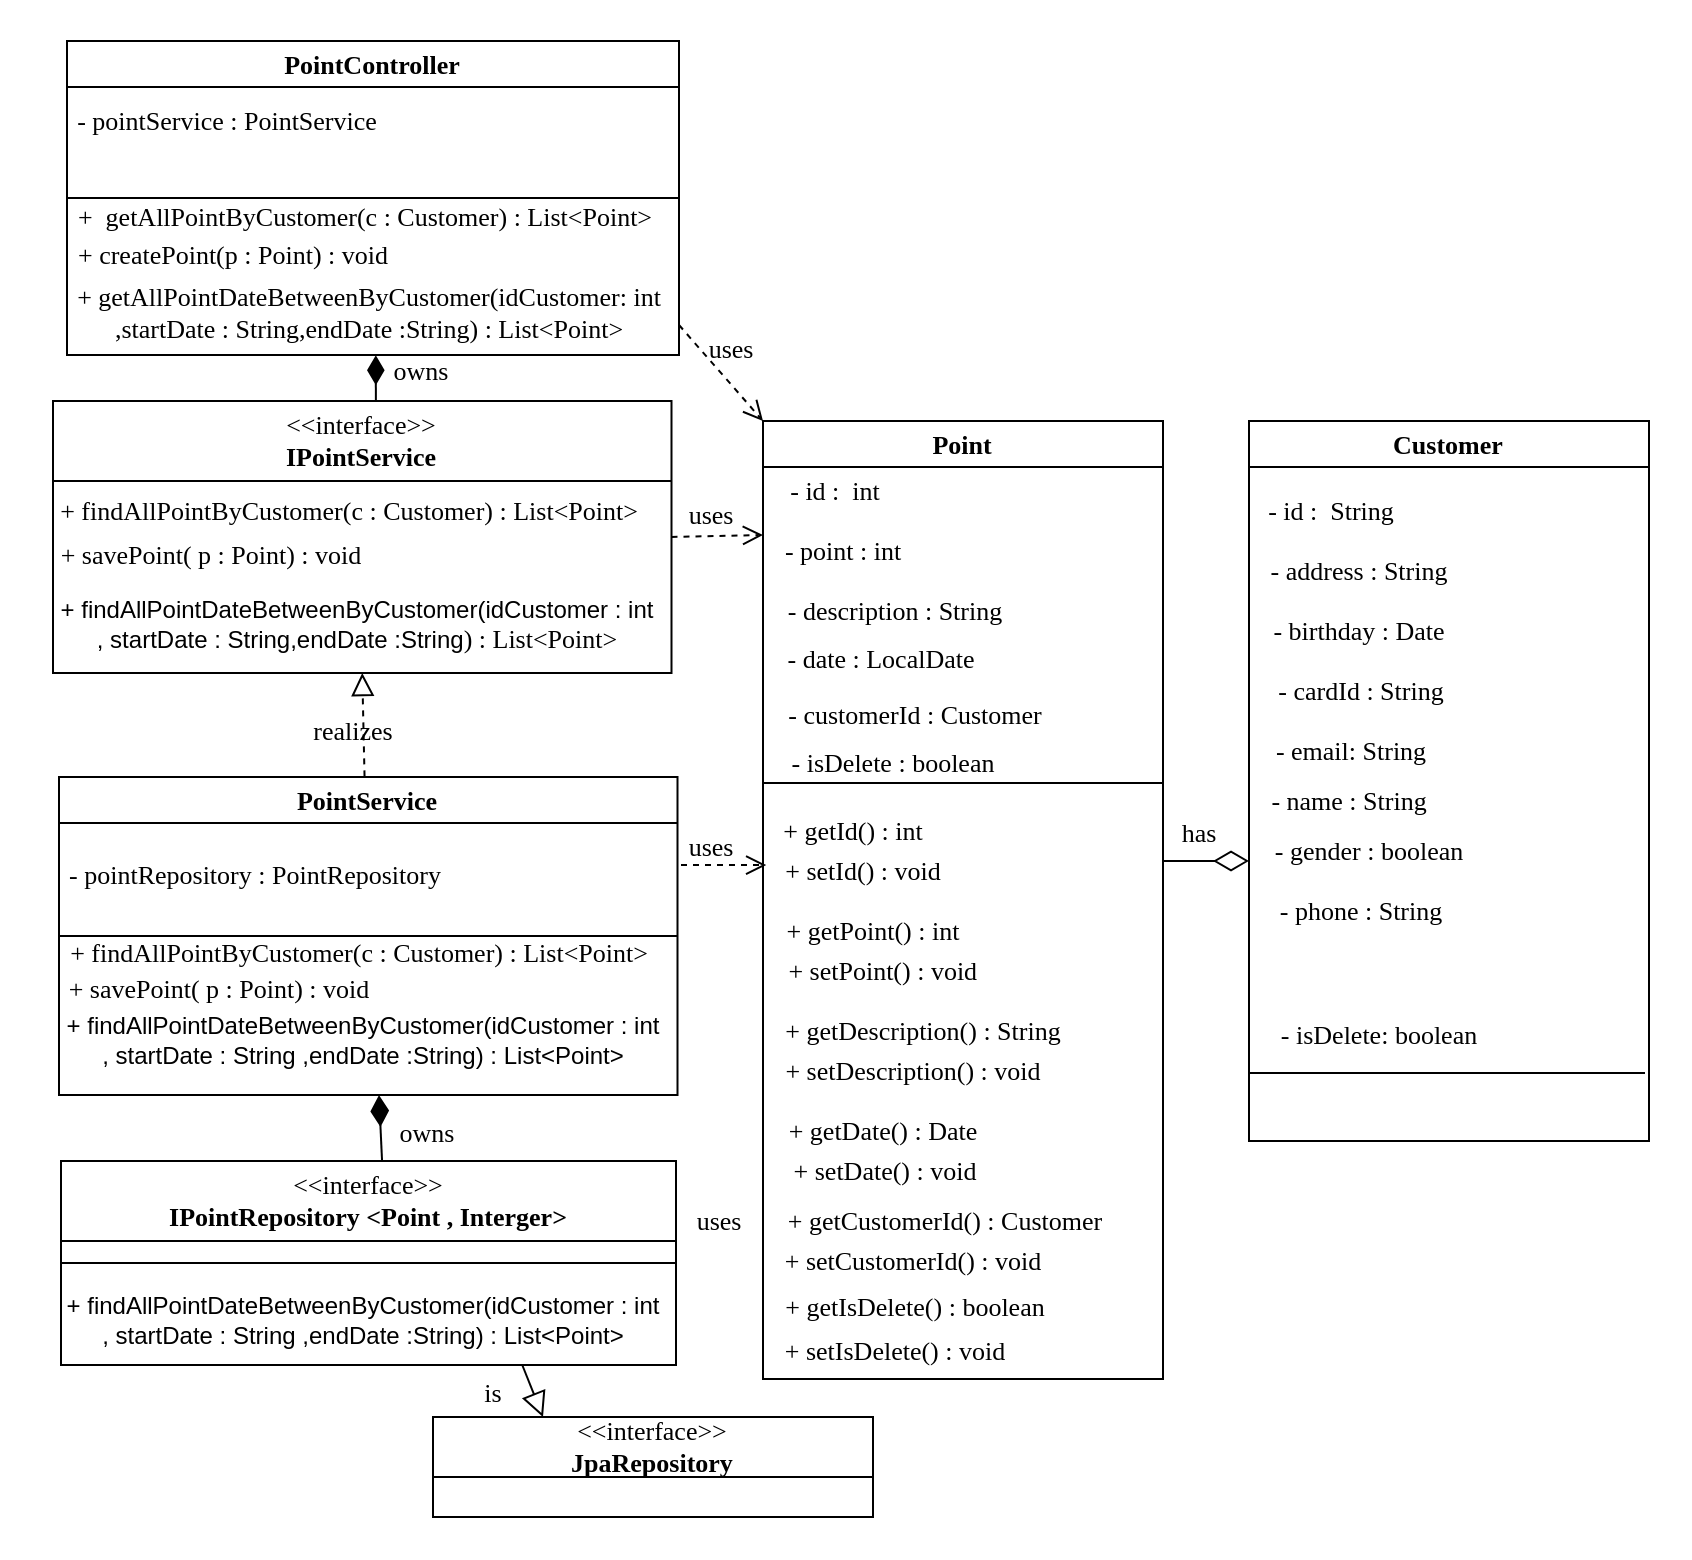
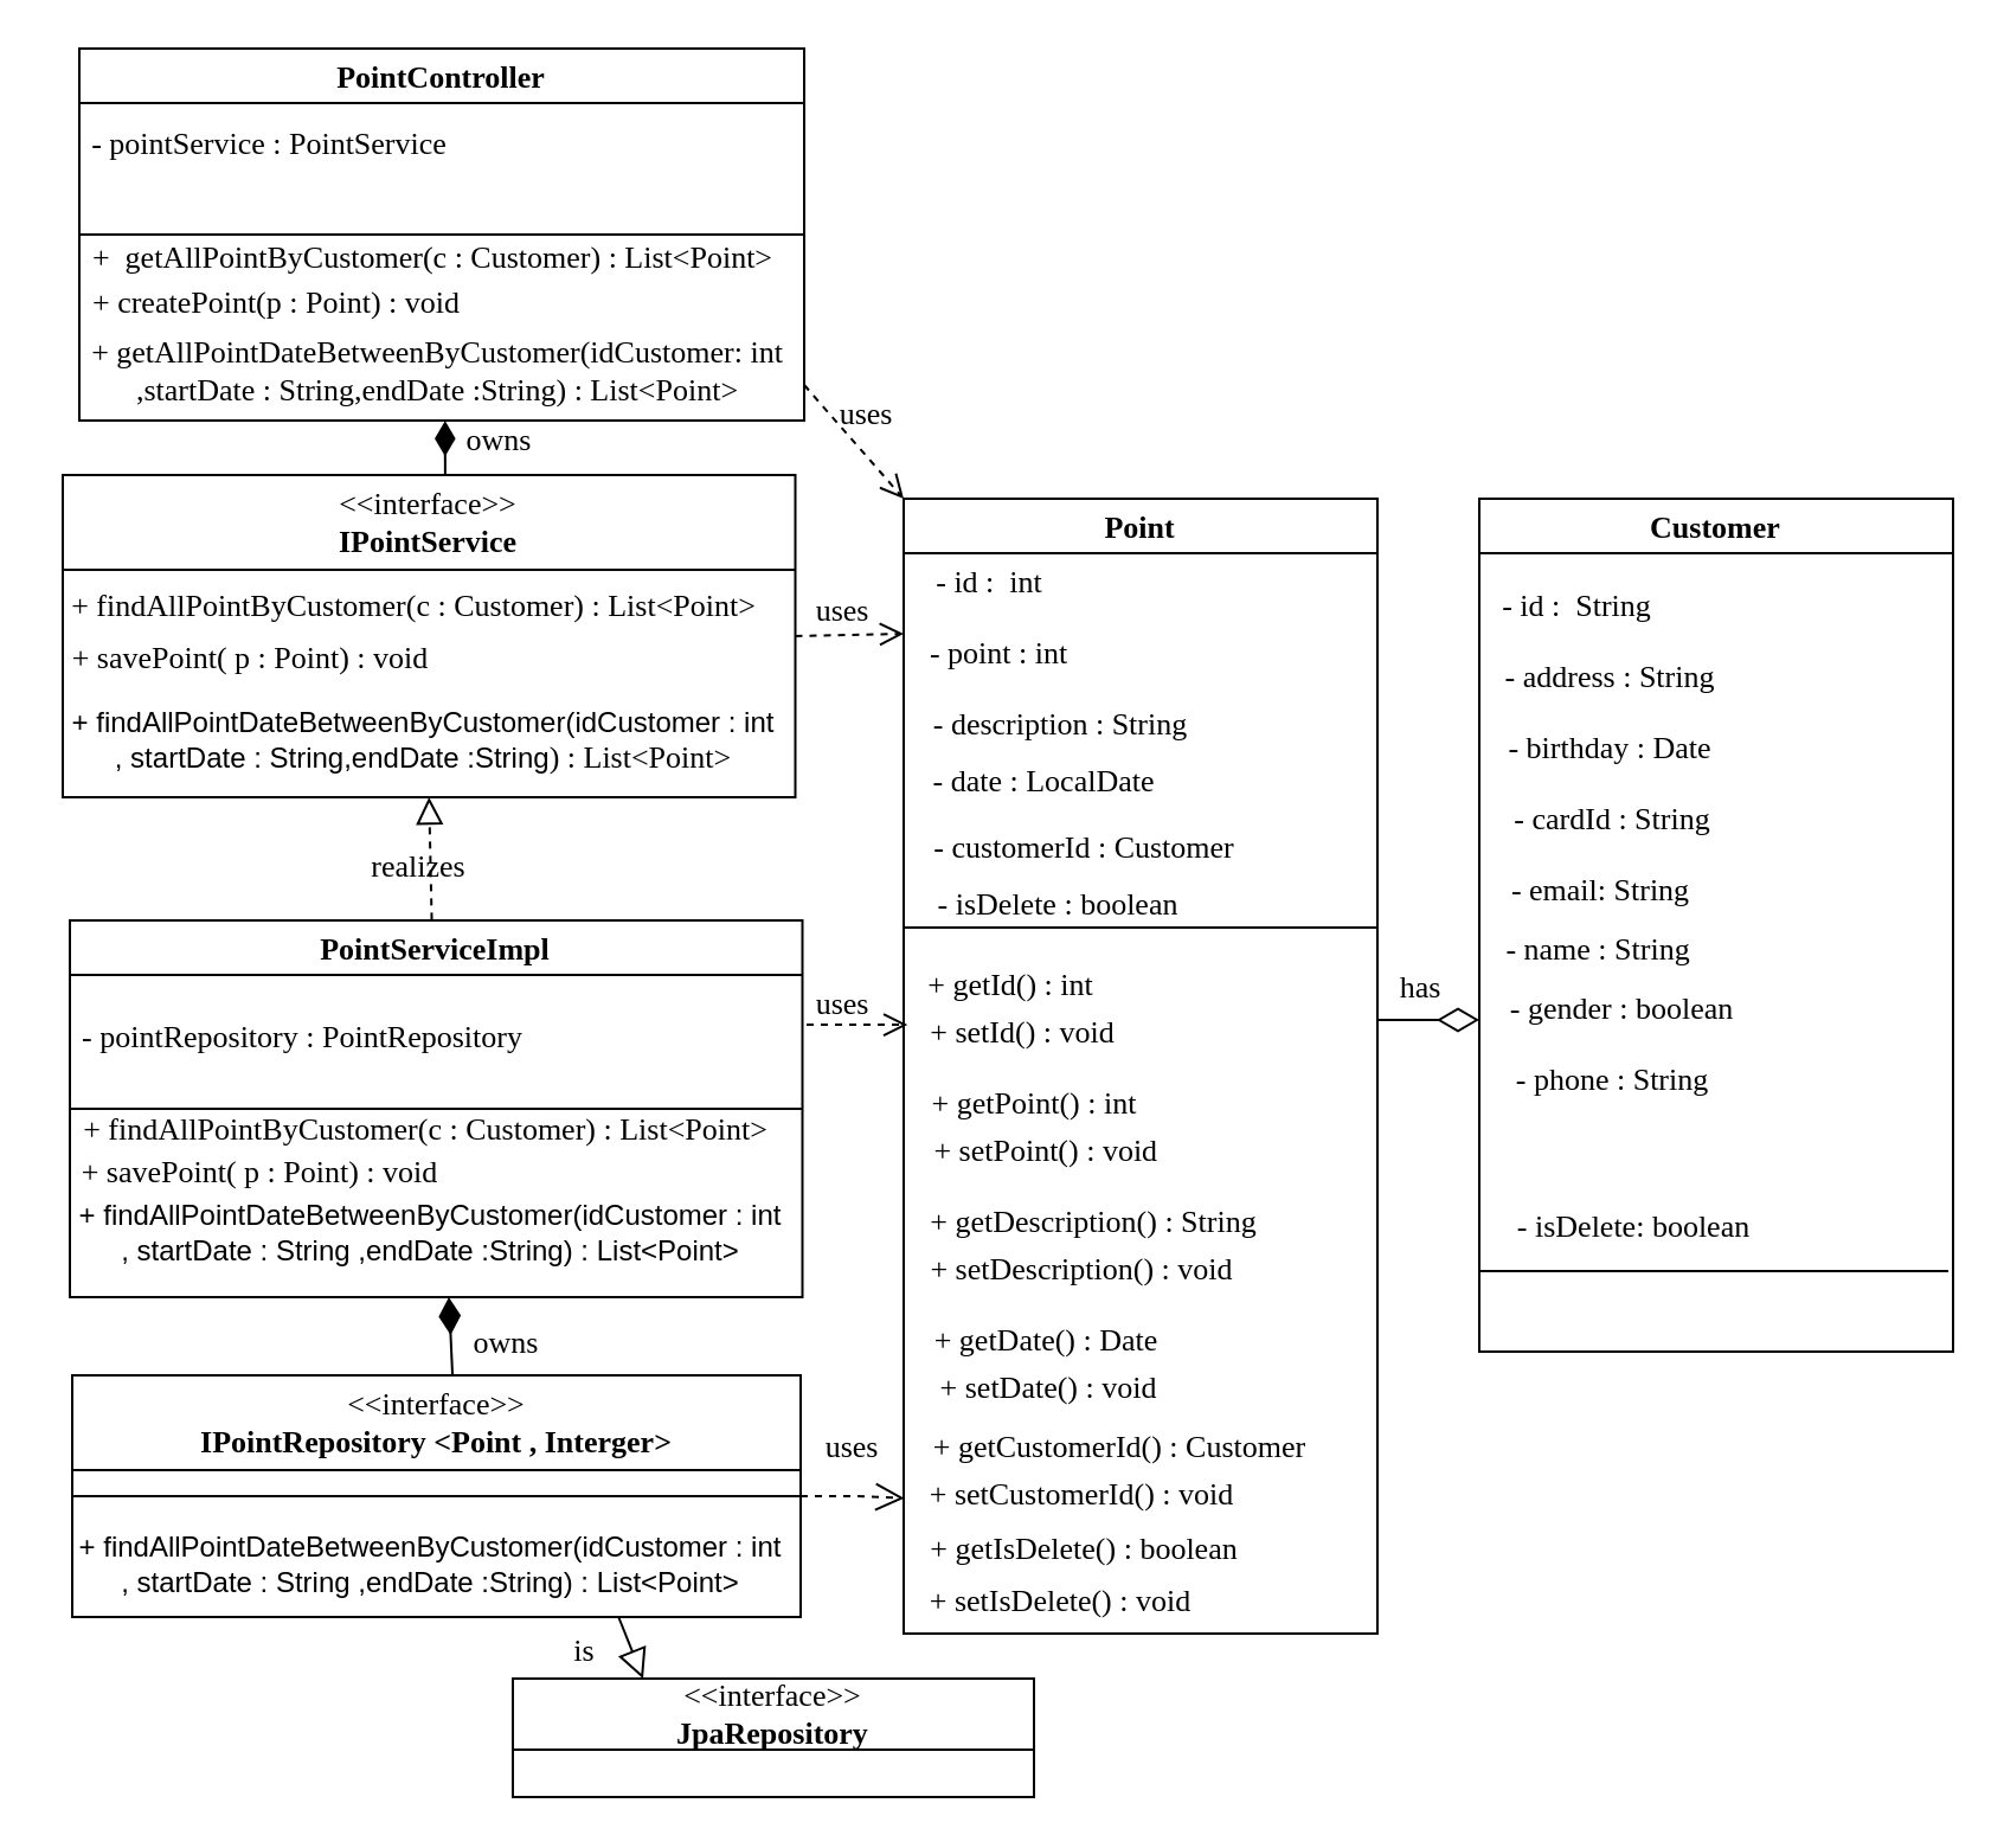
- <mxCell id="12" value="PointService" style="swimlane;whiteSpace=wrap;html=1;fontFamily=Times New Roman;fontSize=13;" parent="1" vertex="1"><mxGeometry x="29" y="388" width="309.25" height="159" as="geometry"><mxRectangle x="80" y="60" width="140" height="30" as="alternateBounds" /></mxGeometry></mxCell>
+ <mxCell id="12" value="PointServiceImpl" style="swimlane;whiteSpace=wrap;html=1;fontFamily=Times New Roman;fontSize=13;" parent="1" vertex="1"><mxGeometry x="29" y="388" width="309.25" height="159" as="geometry"><mxRectangle x="80" y="60" width="140" height="30" as="alternateBounds" /></mxGeometry></mxCell>
+ <mxCell id="17" style="edgeStyle=orthogonalEdgeStyle;rounded=0;orthogonalLoop=1;jettySize=auto;html=1;dashed=1;endSize=10;endArrow=open;endFill=0;fontFamily=Times New Roman;fontSize=13;entryX=-0.012;entryY=0.565;entryDx=0;entryDy=0;entryPerimeter=0;" parent="1" source="18" target="38" edge="1"><mxGeometry relative="1" as="geometry"><mxPoint x="364" y="615" as="targetPoint" /></mxGeometry></mxCell>
